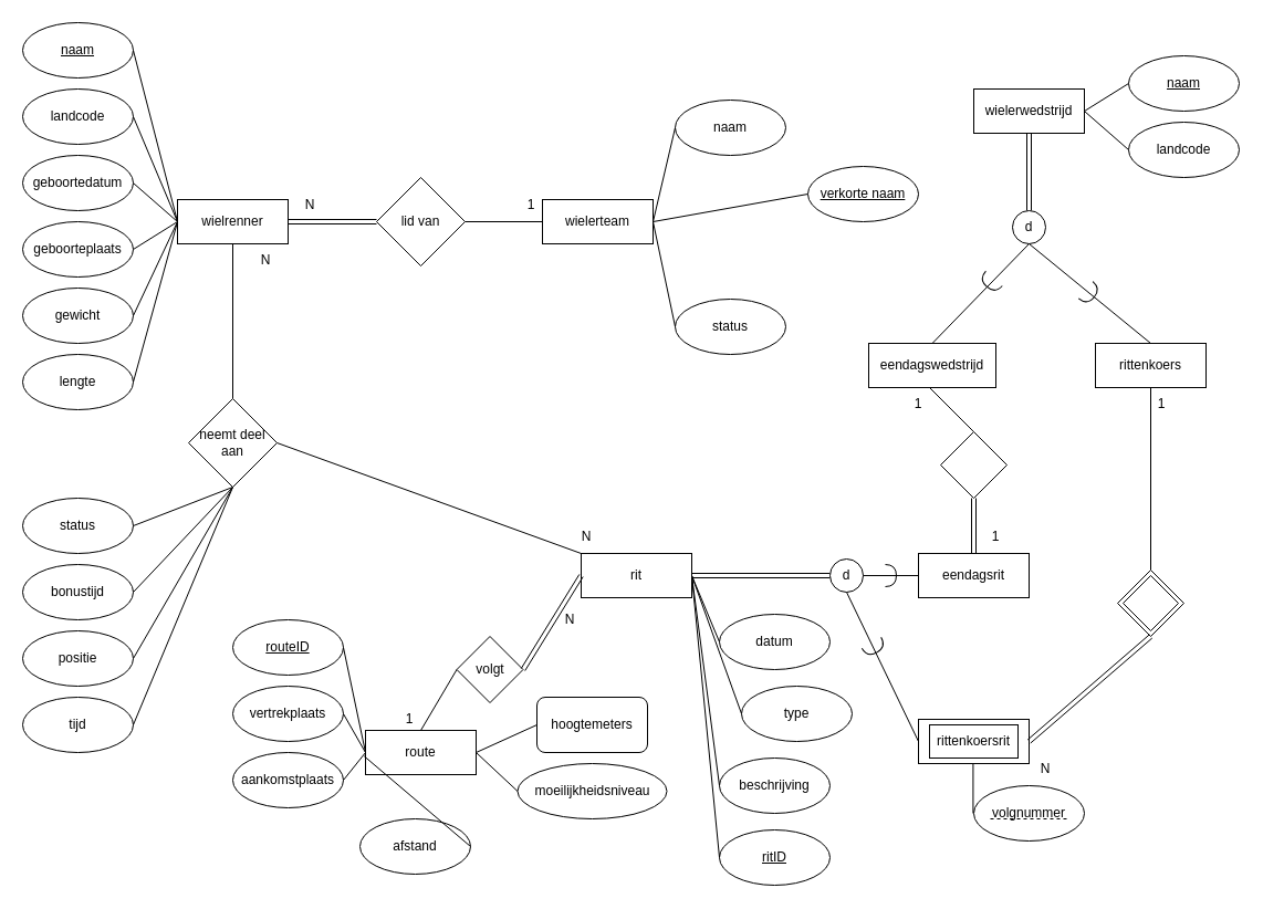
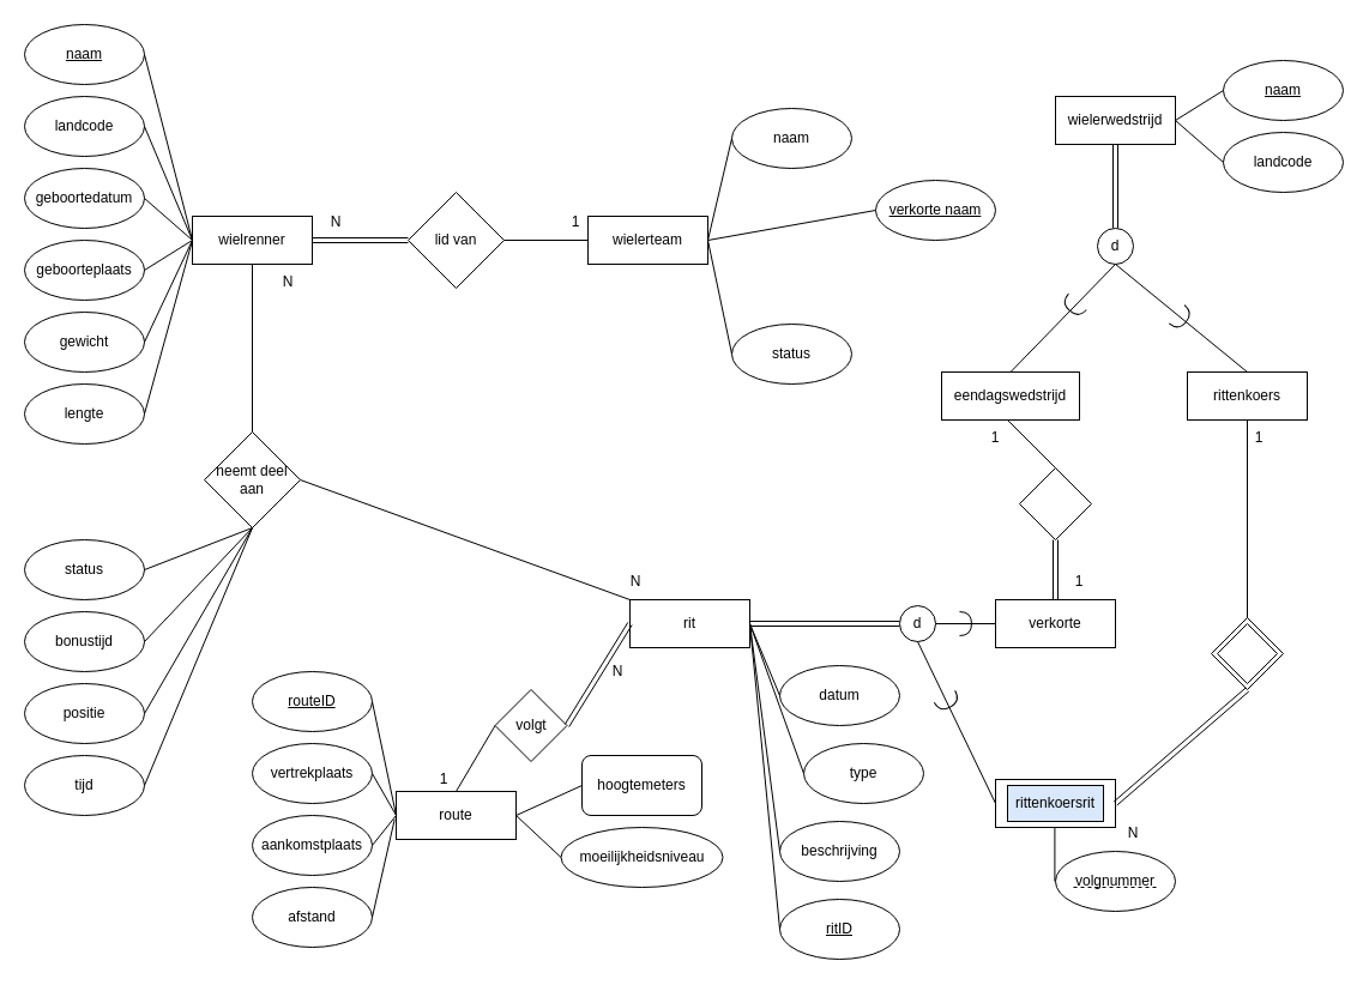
- <mxCell id="83" value="eendagsrit" style="rounded=0;whiteSpace=wrap;html=1;" parent="1" vertex="1"><mxGeometry x="830" y="500" width="100" height="40" as="geometry" /></mxCell>
+ <mxCell id="83" value="verkorte" style="rounded=0;whiteSpace=wrap;html=1;" parent="1" vertex="1"><mxGeometry x="830" y="500" width="100" height="40" as="geometry" /></mxCell>
- <mxCell id="85" value="rittenkoersrit" style="rounded=0;whiteSpace=wrap;html=1;" parent="1" vertex="1"><mxGeometry x="840" y="655" width="80" height="30" as="geometry" /></mxCell>
+ <mxCell id="85" value="rittenkoersrit" style="rounded=0;whiteSpace=wrap;html=1;fillColor=#dae8fc;" parent="1" vertex="1"><mxGeometry x="840" y="655" width="80" height="30" as="geometry" /></mxCell>
- <mxCell id="56" value="afstand" style="ellipse;whiteSpace=wrap;html=1;" parent="1" vertex="1"><mxGeometry x="325" y="740" width="100" height="50" as="geometry" /></mxCell>
+ <mxCell id="56" value="afstand" style="ellipse;whiteSpace=wrap;html=1;" parent="1" vertex="1"><mxGeometry x="210" y="740" width="100" height="50" as="geometry" /></mxCell>
